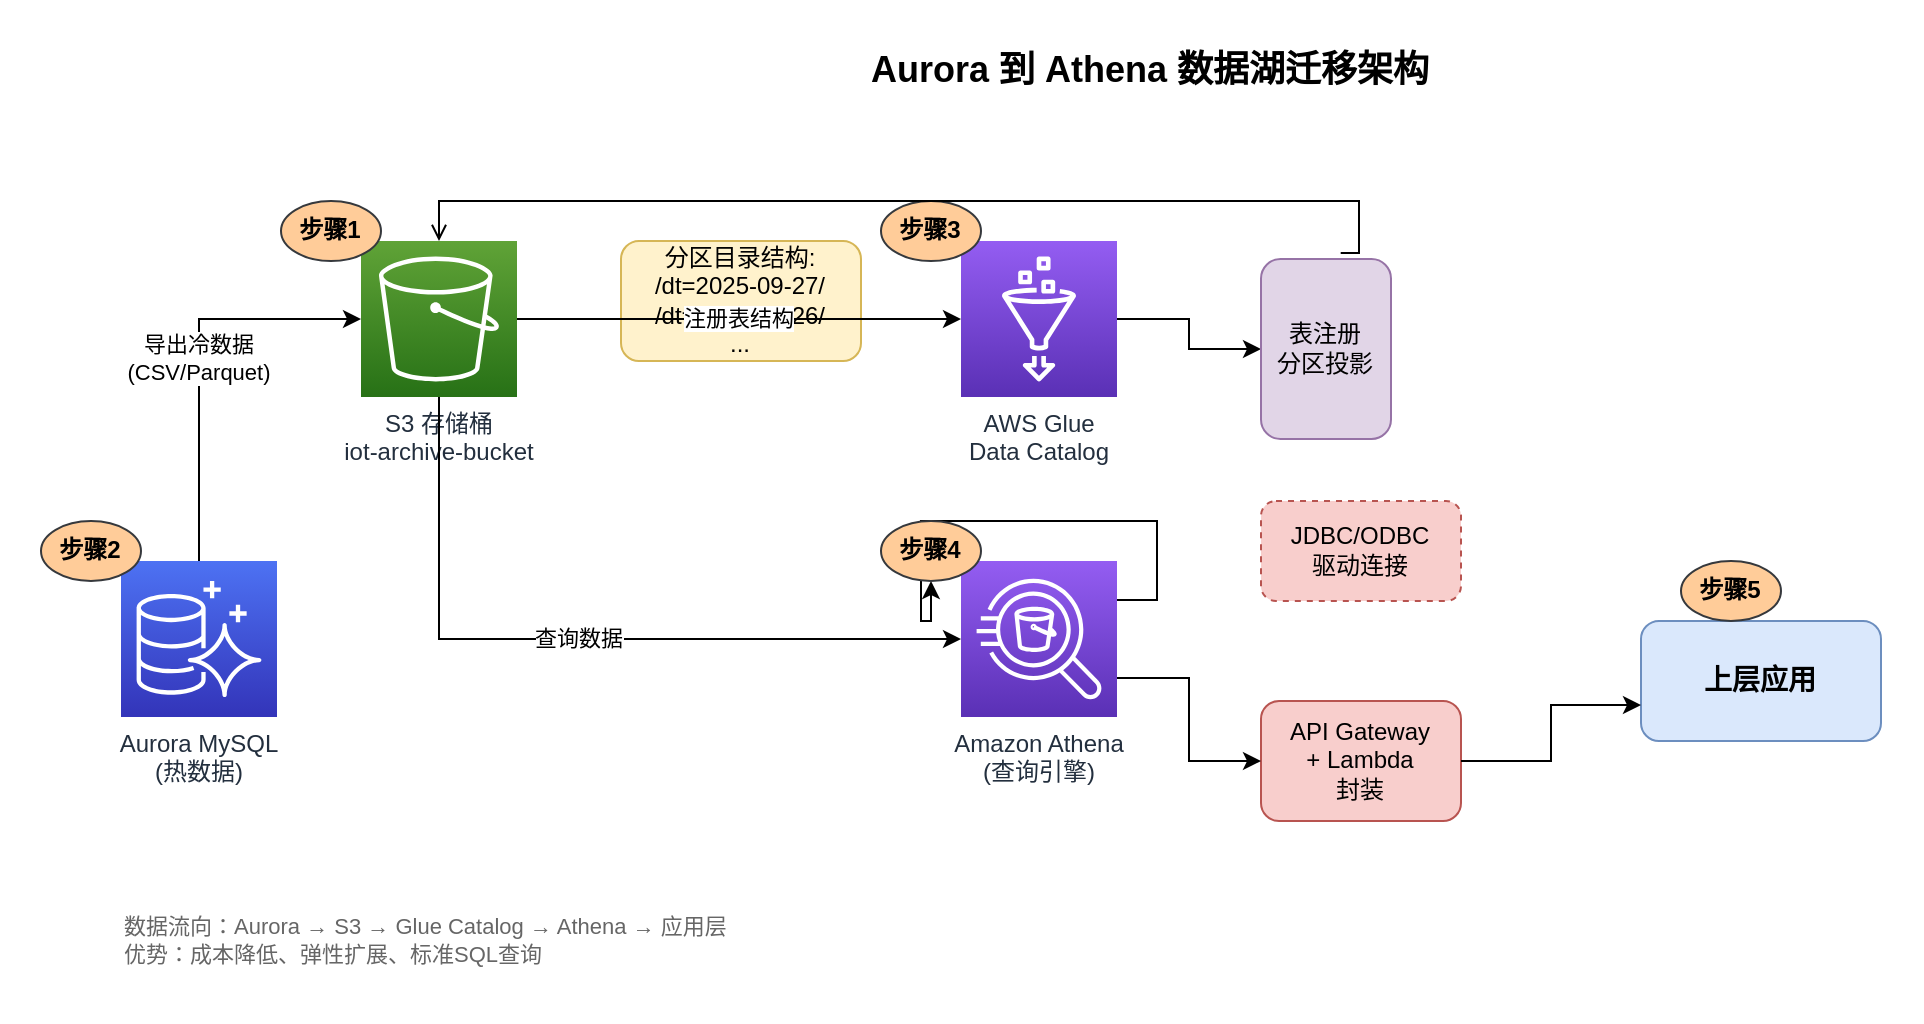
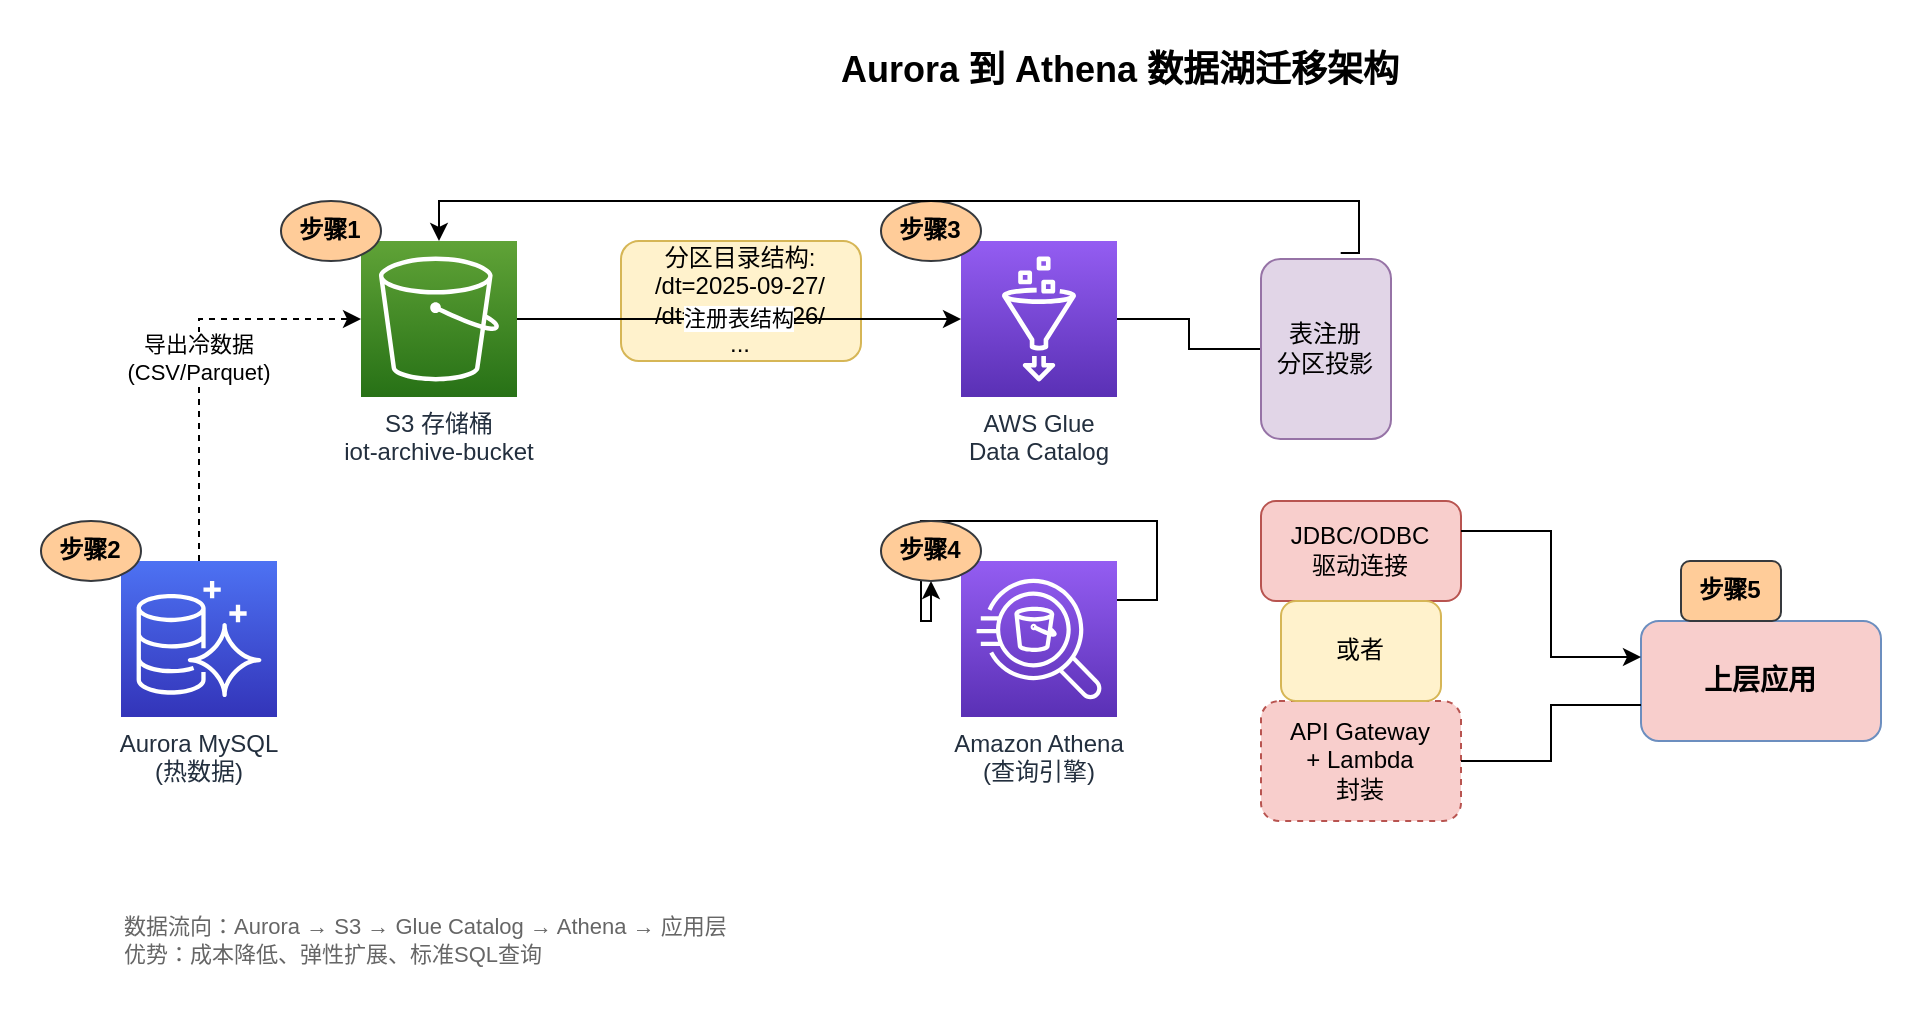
- <mxCell id="2" value="Aurora 到 Athena 数据湖迁移架构" style="text;html=1;strokeColor=none;fillColor=none;align=center;verticalAlign=middle;whiteSpace=wrap;rounded=0;fontSize=18;fontStyle=1;" vertex="1" parent="1"><mxGeometry x="395" y="20" width="360" height="30" as="geometry" /></mxCell>
+ <mxCell id="2" value="Aurora 到 Athena 数据湖迁移架构" style="text;html=1;strokeColor=none;fillColor=none;align=center;verticalAlign=middle;whiteSpace=wrap;rounded=0;fontSize=18;fontStyle=1;" vertex="1" parent="1"><mxGeometry x="380" y="20" width="360" height="30" as="geometry" /></mxCell>
- <mxCell id="27" style="edgeStyle=orthogonalEdgeStyle;rounded=0;orthogonalLoop=1;jettySize=auto;html=1;entryX=0.5;entryY=0;entryDx=0;entryDy=0;entryPerimeter=0;exitX=0.613;exitY=-0.033;exitDx=0;exitDy=0;exitPerimeter=0;endArrow=open;" edge="1" parent="1" source="9" target="3"><mxGeometry relative="1" as="geometry"><Array as="points"><mxPoint x="679" y="100" /><mxPoint x="219" y="100" /></Array></mxGeometry></mxCell>
+ <mxCell id="27" style="edgeStyle=orthogonalEdgeStyle;rounded=0;orthogonalLoop=1;jettySize=auto;html=1;entryX=0.5;entryY=0;entryDx=0;entryDy=0;entryPerimeter=0;exitX=0.613;exitY=-0.033;exitDx=0;exitDy=0;exitPerimeter=0;" edge="1" parent="1" source="9" target="3"><mxGeometry relative="1" as="geometry"><Array as="points"><mxPoint x="679" y="100" /><mxPoint x="219" y="100" /></Array></mxGeometry></mxCell>
- <mxCell id="7" value="" style="edgeStyle=orthogonalEdgeStyle;rounded=0;orthogonalLoop=1;jettySize=auto;html=1;" edge="1" parent="1" source="8" target="9"><mxGeometry relative="1" as="geometry" /></mxCell>
+ <mxCell id="7" value="" style="edgeStyle=orthogonalEdgeStyle;rounded=0;orthogonalLoop=1;jettySize=auto;html=1;endArrow=none;" edge="1" parent="1" source="8" target="9"><mxGeometry relative="1" as="geometry" /></mxCell>
- <mxCell id="6" value="导出冷数据&#10;(CSV/Parquet)" style="edgeStyle=orthogonalEdgeStyle;rounded=0;orthogonalLoop=1;jettySize=auto;html=1;exitX=0.5;exitY=0;exitDx=0;exitDy=0;exitPerimeter=0;entryX=0;entryY=0.5;entryDx=0;entryDy=0;entryPerimeter=0;" edge="1" parent="1" source="5" target="3"><mxGeometry relative="1" as="geometry" /></mxCell>
+ <mxCell id="6" value="导出冷数据&#10;(CSV/Parquet)" style="edgeStyle=orthogonalEdgeStyle;rounded=0;orthogonalLoop=1;jettySize=auto;html=1;exitX=0.5;exitY=0;exitDx=0;exitDy=0;exitPerimeter=0;entryX=0;entryY=0.5;entryDx=0;entryDy=0;entryPerimeter=0;dashed=1;" edge="1" parent="1" source="5" target="3"><mxGeometry relative="1" as="geometry" /></mxCell>
- <mxCell id="14" value="JDBC/ODBC&#10;驱动连接" style="rounded=1;whiteSpace=wrap;html=1;fillColor=#f8cecc;strokeColor=#b85450;dashed=1;" vertex="1" parent="1"><mxGeometry x="630" y="250" width="100" height="50" as="geometry" /></mxCell>
+ <mxCell id="14" value="JDBC/ODBC&#10;驱动连接" style="rounded=1;whiteSpace=wrap;html=1;fillColor=#f8cecc;strokeColor=#b85450;" vertex="1" parent="1"><mxGeometry x="630" y="250" width="100" height="50" as="geometry" /></mxCell>
+ <mxCell id="18" value="" style="edgeStyle=orthogonalEdgeStyle;rounded=0;orthogonalLoop=1;jettySize=auto;html=1;exitX=1;exitY=0.3;exitDx=0;exitDy=0;entryX=0;entryY=0.3;entryDx=0;entryDy=0;" edge="1" parent="1" source="14" target="13"><mxGeometry relative="1" as="geometry" /></mxCell>
- <mxCell id="24" value="步骤5" style="ellipse;whiteSpace=wrap;html=1;fillColor=#ffcc99;strokeColor=#36393d;fontSize=12;fontStyle=1;" vertex="1" parent="1"><mxGeometry x="840" y="280" width="50" height="30" as="geometry" /></mxCell>
+ <mxCell id="24" value="步骤5" style="whiteSpace=wrap;html=1;fillColor=#ffcc99;strokeColor=#36393d;fontSize=12;fontStyle=1;rounded=1;" vertex="1" parent="1"><mxGeometry x="840" y="280" width="50" height="30" as="geometry" /></mxCell>
- <mxCell id="12" value="查询数据" style="edgeStyle=orthogonalEdgeStyle;rounded=0;orthogonalLoop=1;jettySize=auto;html=1;exitX=0.5;exitY=1;exitDx=0;exitDy=0;exitPerimeter=0;entryX=0;entryY=0.5;entryDx=0;entryDy=0;entryPerimeter=0;" edge="1" parent="1" source="3" target="11"><mxGeometry relative="1" as="geometry" /></mxCell>
+ <mxCell id="26" value="或者" style="rounded=1;whiteSpace=wrap;html=1;fillColor=#fff2cc;strokeColor=#d6b656;" vertex="1" parent="1"><mxGeometry x="640" y="300" width="80" height="50" as="geometry" /></mxCell>
- <mxCell id="13" value="上层应用" style="rounded=1;whiteSpace=wrap;html=1;fillColor=#dae8fc;strokeColor=#6c8ebf;fontSize=14;fontStyle=1;" vertex="1" parent="1"><mxGeometry x="820" y="310" width="120" height="60" as="geometry" /></mxCell>
+ <mxCell id="13" value="上层应用" style="rounded=1;whiteSpace=wrap;html=1;fillColor=#f8cecc;strokeColor=#6c8ebf;fontSize=14;fontStyle=1;" vertex="1" parent="1"><mxGeometry x="820" y="310" width="120" height="60" as="geometry" /></mxCell>
- <mxCell id="19" value="" style="edgeStyle=orthogonalEdgeStyle;rounded=0;orthogonalLoop=1;jettySize=auto;html=1;exitX=1;exitY=0.5;exitDx=0;exitDy=0;entryX=0;entryY=0.7;entryDx=0;entryDy=0;" edge="1" parent="1" source="15" target="13"><mxGeometry relative="1" as="geometry" /></mxCell>
+ <mxCell id="19" value="" style="edgeStyle=orthogonalEdgeStyle;rounded=0;orthogonalLoop=1;jettySize=auto;html=1;exitX=1;exitY=0.5;exitDx=0;exitDy=0;entryX=0;entryY=0.7;entryDx=0;entryDy=0;endArrow=none;" edge="1" parent="1" source="15" target="13"><mxGeometry relative="1" as="geometry" /></mxCell>
- <mxCell id="17" value="" style="edgeStyle=orthogonalEdgeStyle;rounded=0;orthogonalLoop=1;jettySize=auto;html=1;exitX=1;exitY=0.75;exitDx=0;exitDy=0;exitPerimeter=0;entryX=0;entryY=0.5;entryDx=0;entryDy=0;" edge="1" parent="1" source="11" target="15"><mxGeometry relative="1" as="geometry" /></mxCell>
- <mxCell id="15" value="API Gateway&#10;+ Lambda&#10;封装" style="rounded=1;whiteSpace=wrap;html=1;fillColor=#f8cecc;strokeColor=#b85450;" vertex="1" parent="1"><mxGeometry x="630" y="350" width="100" height="60" as="geometry" /></mxCell>
+ <mxCell id="15" value="API Gateway&#10;+ Lambda&#10;封装" style="rounded=1;whiteSpace=wrap;html=1;fillColor=#f8cecc;strokeColor=#b85450;dashed=1;" vertex="1" parent="1"><mxGeometry x="630" y="350" width="100" height="60" as="geometry" /></mxCell>
